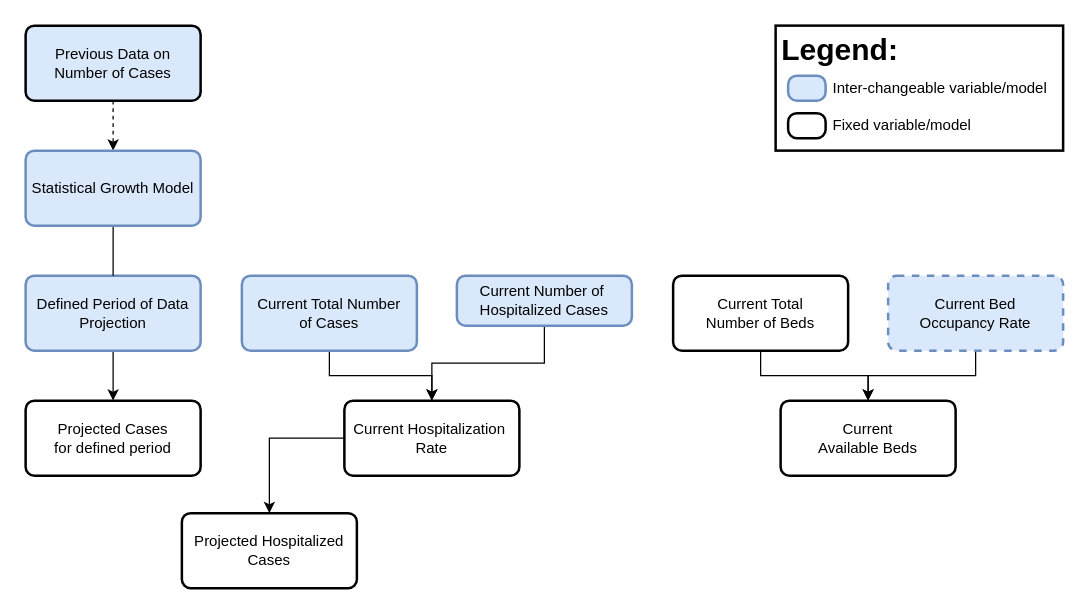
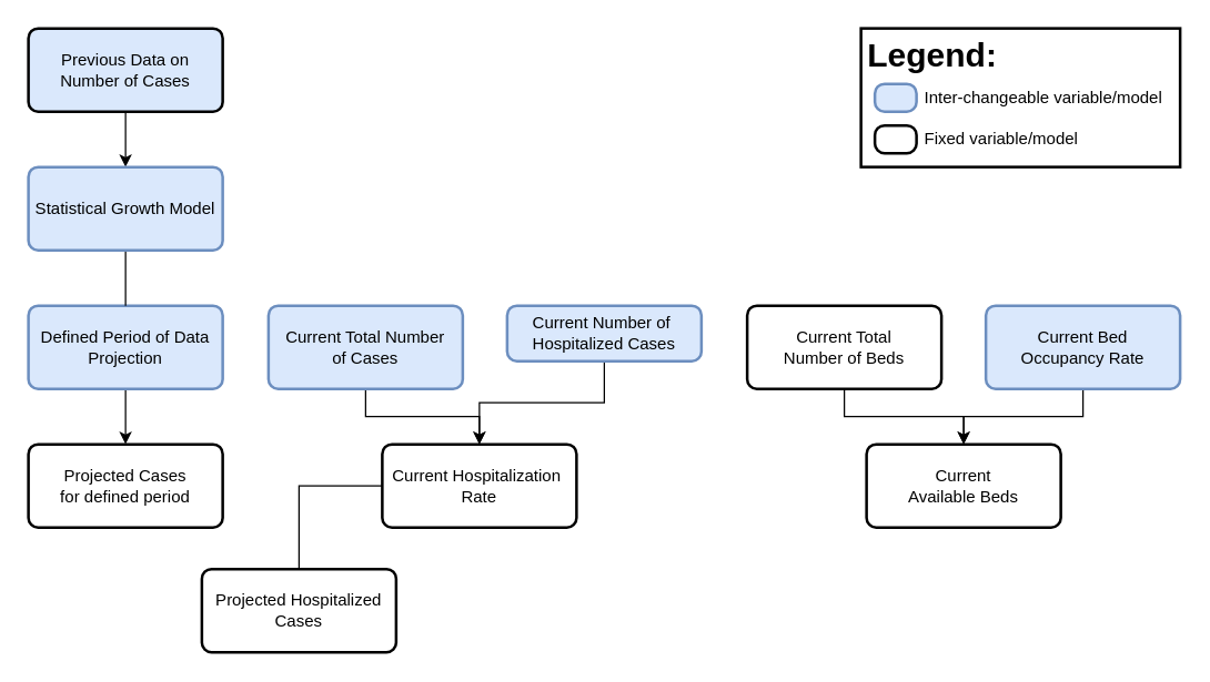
- <mxCell id="17" value="" style="edgeStyle=orthogonalEdgeStyle;rounded=0;orthogonalLoop=1;jettySize=auto;html=1;dashed=1;" edge="1" parent="1" source="18" target="20"><mxGeometry relative="1" as="geometry" /></mxCell>
+ <mxCell id="17" value="" style="edgeStyle=orthogonalEdgeStyle;rounded=0;orthogonalLoop=1;jettySize=auto;html=1;" edge="1" parent="1" source="18" target="20"><mxGeometry relative="1" as="geometry" /></mxCell>
- <mxCell id="8" value="Current Bed &lt;br&gt;Occupancy Rate" style="rounded=1;whiteSpace=wrap;html=1;absoluteArcSize=1;arcSize=14;strokeWidth=2;fillColor=#dae8fc;strokeColor=#6c8ebf;dashed=1;" vertex="1" parent="1"><mxGeometry x="710" y="220" width="140" height="60" as="geometry" /></mxCell>
+ <mxCell id="8" value="Current Bed &lt;br&gt;Occupancy Rate" style="rounded=1;whiteSpace=wrap;html=1;absoluteArcSize=1;arcSize=14;strokeWidth=2;fillColor=#dae8fc;strokeColor=#6c8ebf;" vertex="1" parent="1"><mxGeometry x="710" y="220" width="140" height="60" as="geometry" /></mxCell>
- <mxCell id="15" style="edgeStyle=orthogonalEdgeStyle;rounded=0;orthogonalLoop=1;jettySize=auto;html=1;entryX=0.5;entryY=0;entryDx=0;entryDy=0;" edge="1" parent="1" source="16" target="10"><mxGeometry relative="1" as="geometry"><Array as="points"><mxPoint x="215" y="350" /></Array></mxGeometry></mxCell>
+ <mxCell id="15" style="edgeStyle=orthogonalEdgeStyle;rounded=0;orthogonalLoop=1;jettySize=auto;html=1;entryX=0.5;entryY=0;entryDx=0;entryDy=0;endArrow=none;" edge="1" parent="1" source="16" target="10"><mxGeometry relative="1" as="geometry"><Array as="points"><mxPoint x="215" y="350" /></Array></mxGeometry></mxCell>
